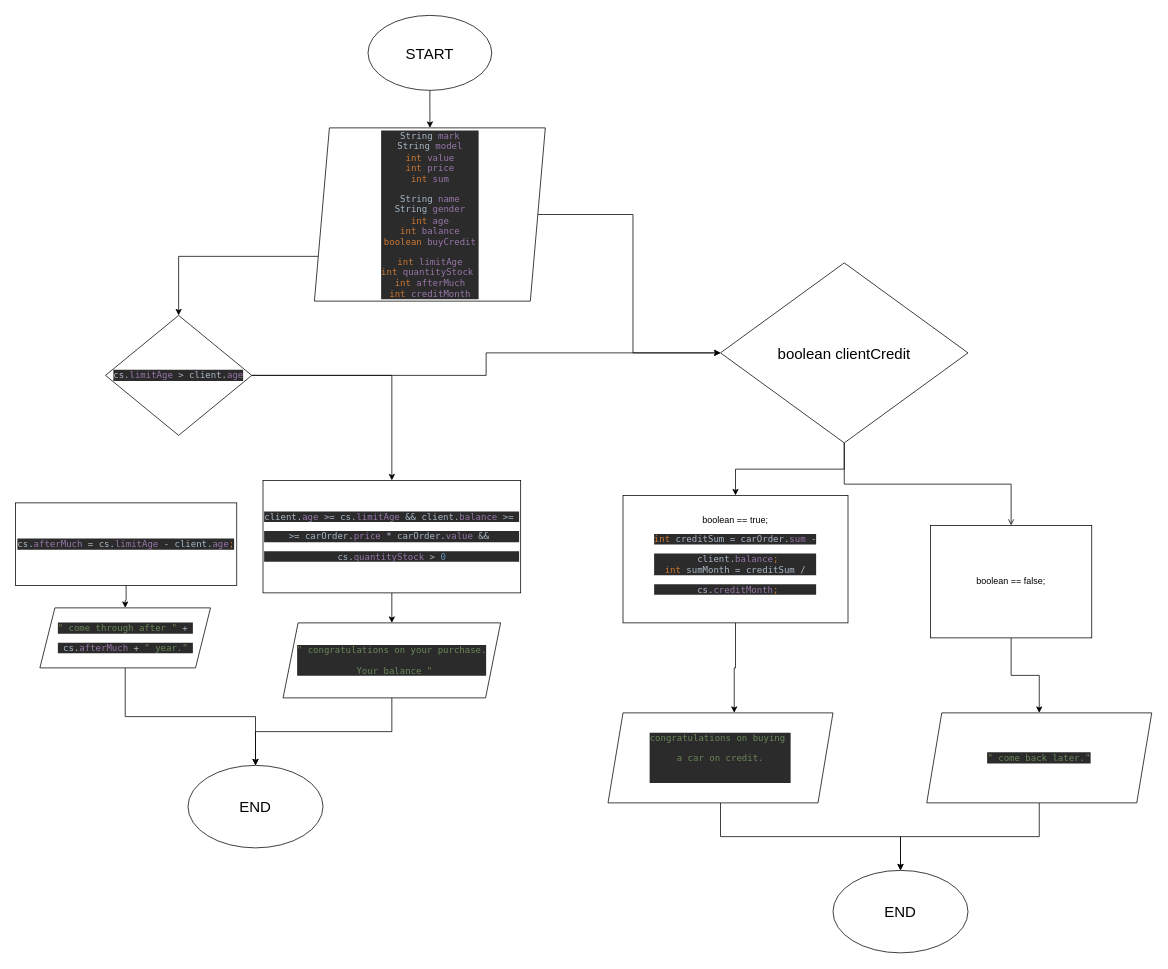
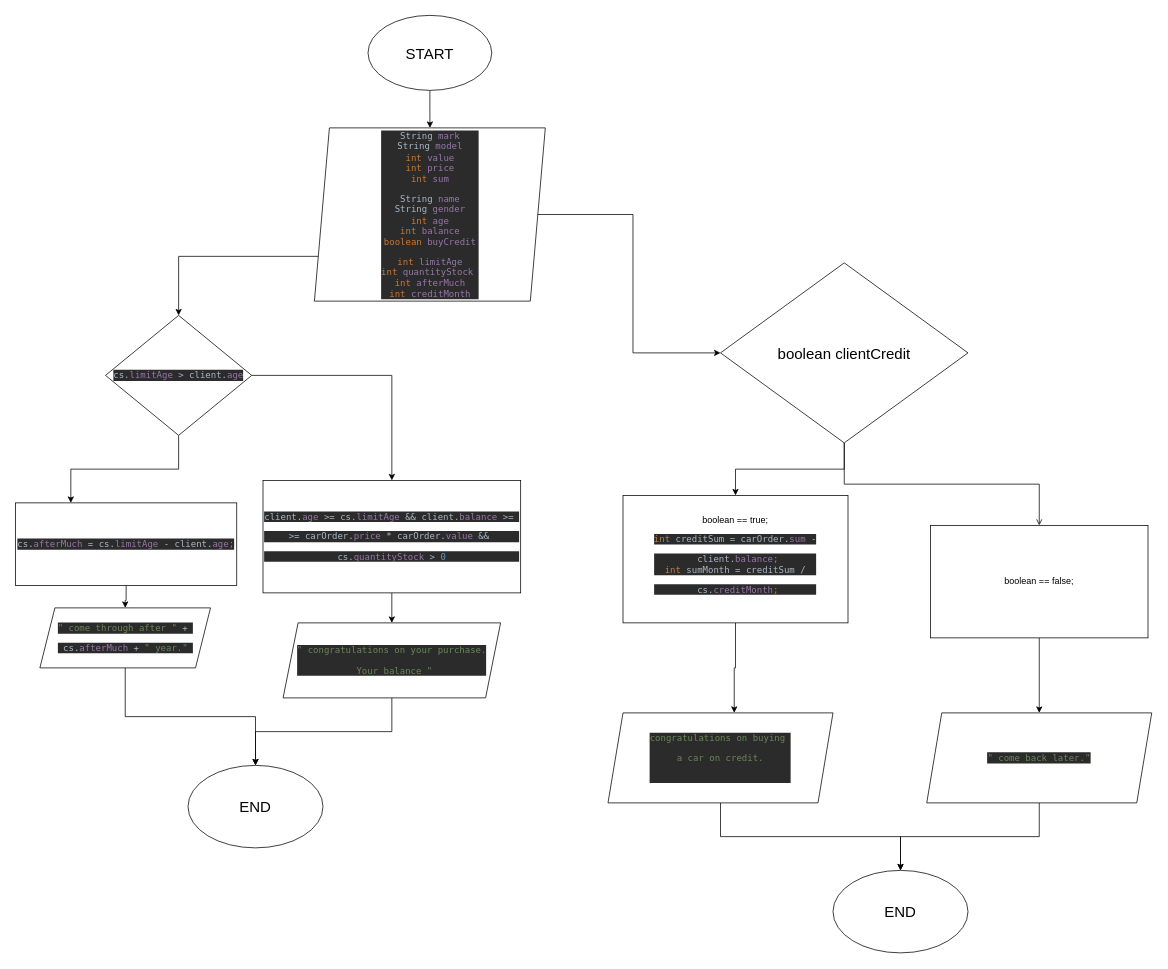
- <mxCell id="8" style="edgeStyle=orthogonalEdgeStyle;rounded=0;orthogonalLoop=1;jettySize=auto;html=1;fontSize=6;" edge="1" parent="1" source="10" target="15"><mxGeometry relative="1" as="geometry" /></mxCell>
+ <mxCell id="8" style="edgeStyle=orthogonalEdgeStyle;rounded=0;orthogonalLoop=1;jettySize=auto;html=1;entryX=0.25;entryY=0;entryDx=0;entryDy=0;fontSize=6;" edge="1" parent="1" source="10" target="12"><mxGeometry relative="1" as="geometry" /></mxCell>
- <mxCell id="23" value="boolean == false;" style="rounded=0;whiteSpace=wrap;html=1;" vertex="1" parent="1"><mxGeometry x="1240" y="700" width="215" height="150" as="geometry" /></mxCell>
+ <mxCell id="23" value="boolean == false;" style="rounded=0;whiteSpace=wrap;html=1;" vertex="1" parent="1"><mxGeometry x="1240" y="700" width="290" height="150" as="geometry" /></mxCell>
